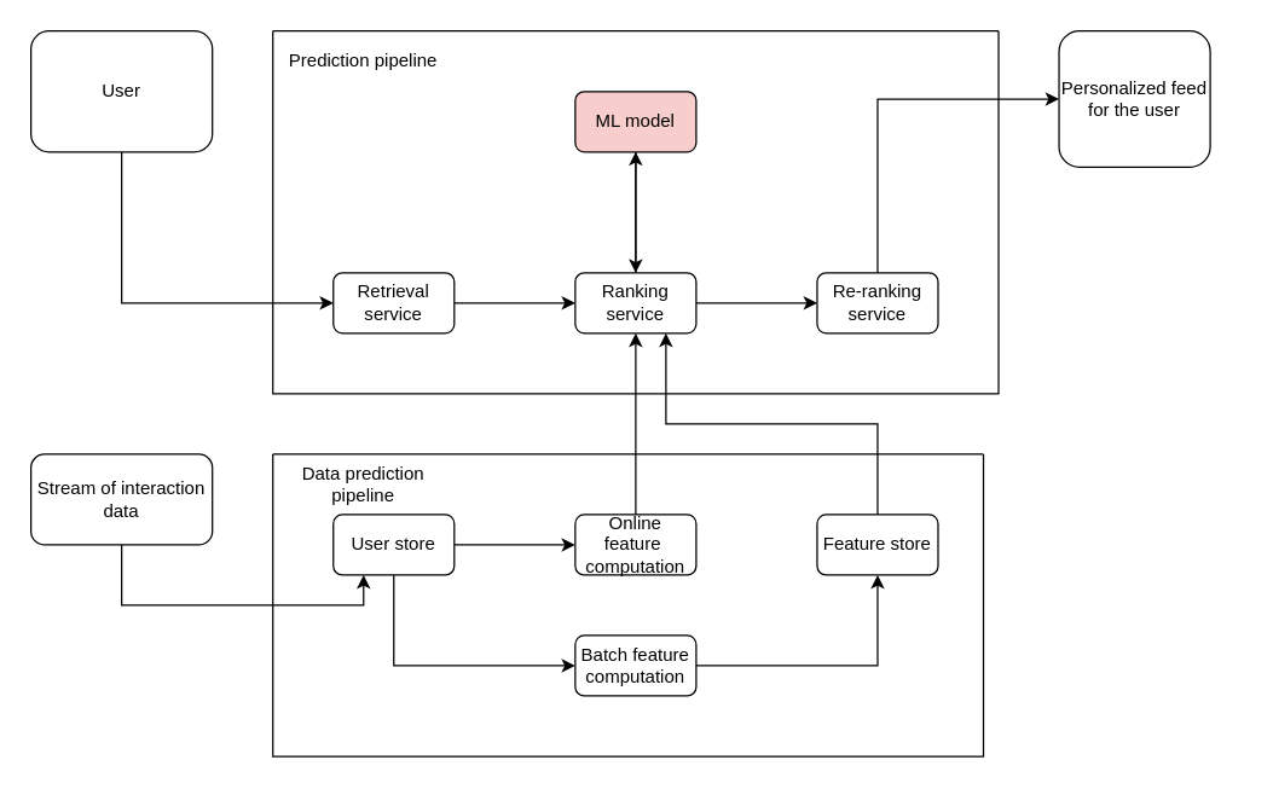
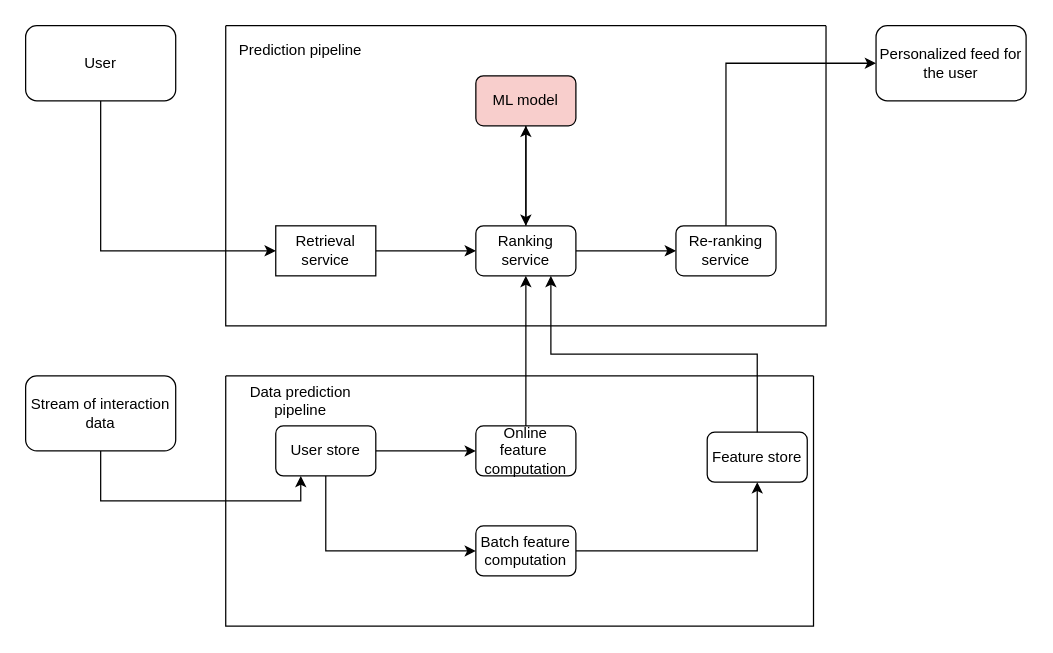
- <mxCell id="13" value="User" style="rounded=1;whiteSpace=wrap;html=1;" vertex="1" parent="1"><mxGeometry x="20" y="20" width="120" height="80" as="geometry" /></mxCell>
+ <mxCell id="13" value="User" style="rounded=1;whiteSpace=wrap;html=1;" vertex="1" parent="1"><mxGeometry x="20" y="20" width="120" height="60" as="geometry" /></mxCell>
- <mxCell id="14" value="Personalized feed for the user" style="rounded=1;whiteSpace=wrap;html=1;" vertex="1" parent="1"><mxGeometry x="700" y="20" width="100" height="90" as="geometry" /></mxCell>
+ <mxCell id="14" value="Personalized feed for the user" style="rounded=1;whiteSpace=wrap;html=1;" vertex="1" parent="1"><mxGeometry x="700" y="20" width="120" height="60" as="geometry" /></mxCell>
- <mxCell id="4" value="Retrieval service" style="rounded=1;whiteSpace=wrap;html=1;" vertex="1" parent="2"><mxGeometry x="40" y="160" width="80" height="40" as="geometry" /></mxCell>
+ <mxCell id="4" value="Retrieval service" style="whiteSpace=wrap;html=1;rounded=0;" vertex="1" parent="2"><mxGeometry x="40" y="160" width="80" height="40" as="geometry" /></mxCell>
- <mxCell id="21" value="Feature store" style="rounded=1;whiteSpace=wrap;html=1;" vertex="1" parent="16"><mxGeometry x="360" y="40" width="80" height="40" as="geometry" /></mxCell>
+ <mxCell id="21" value="Feature store" style="rounded=1;whiteSpace=wrap;html=1;" vertex="1" parent="16"><mxGeometry x="385" y="45" width="80" height="40" as="geometry" /></mxCell>
